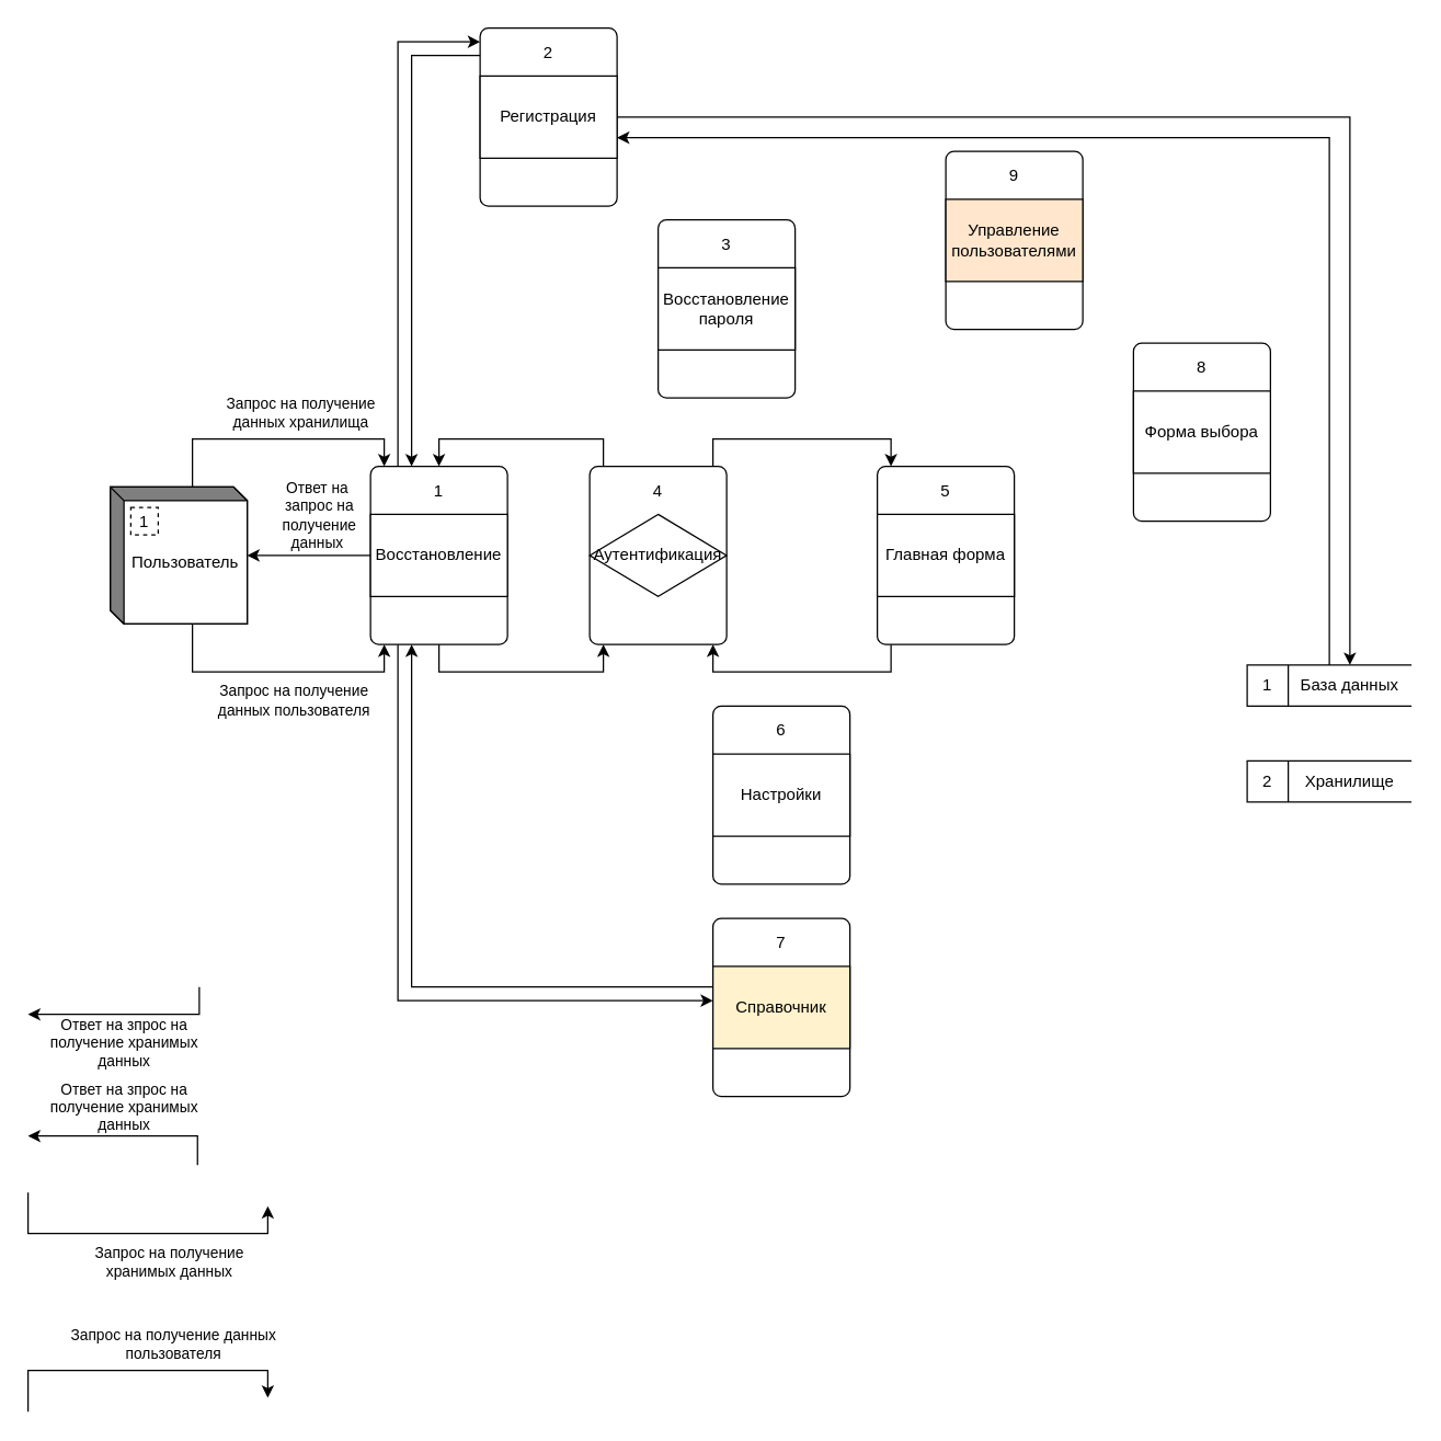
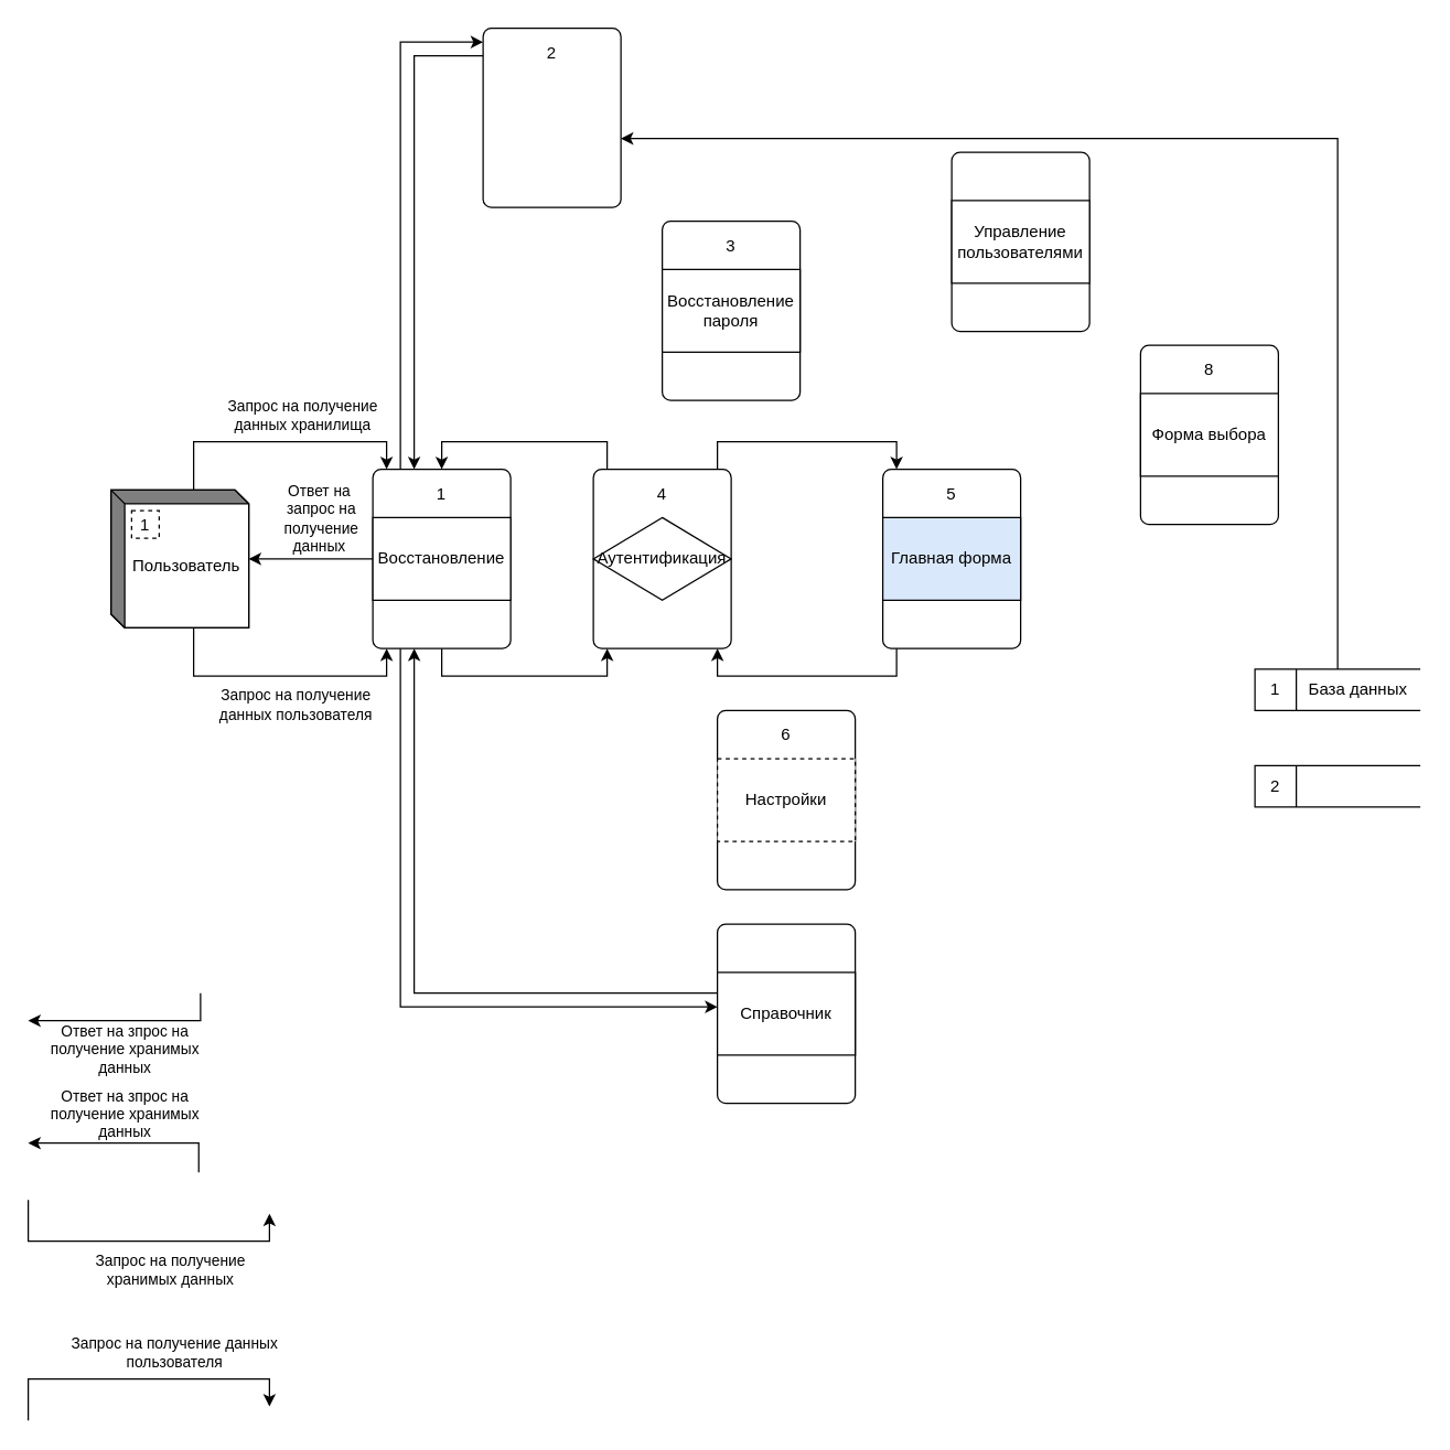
- <mxCell id="31" value="Регистрация" style="rounded=0;whiteSpace=wrap;html=1;" vertex="1" parent="29"><mxGeometry y="35" width="100" height="60" as="geometry" /></mxCell>
- <mxCell id="65" style="edgeStyle=orthogonalEdgeStyle;rounded=0;orthogonalLoop=1;jettySize=auto;html=1;" edge="1" parent="1" source="31" target="22"><mxGeometry relative="1" as="geometry"><mxPoint x="940" y="420" as="targetPoint" /></mxGeometry></mxCell>
- <mxCell id="60" value="9" style="text;html=1;strokeColor=none;fillColor=none;align=center;verticalAlign=middle;whiteSpace=wrap;rounded=0;" vertex="1" parent="57"><mxGeometry width="100" height="35" as="geometry" /></mxCell>
- <mxCell id="59" value="Управление&lt;br&gt;пользователями" style="rounded=0;whiteSpace=wrap;html=1;fillColor=#ffe6cc;" vertex="1" parent="57"><mxGeometry y="35" width="100" height="60" as="geometry" /></mxCell>
+ <mxCell id="59" value="Управление&lt;br&gt;пользователями" style="rounded=0;whiteSpace=wrap;html=1;" vertex="1" parent="57"><mxGeometry y="35" width="100" height="60" as="geometry" /></mxCell>
- <mxCell id="43" value="Главная форма" style="rounded=0;whiteSpace=wrap;html=1;" vertex="1" parent="41"><mxGeometry y="35" width="100" height="60" as="geometry" /></mxCell>
+ <mxCell id="43" value="Главная форма" style="rounded=0;whiteSpace=wrap;html=1;fillColor=#dae8fc;" vertex="1" parent="41"><mxGeometry y="35" width="100" height="60" as="geometry" /></mxCell>
- <mxCell id="26" value="Хранилище" style="text;html=1;strokeColor=none;fillColor=none;align=center;verticalAlign=middle;whiteSpace=wrap;rounded=0;" vertex="1" parent="23"><mxGeometry x="30" width="90" height="30" as="geometry" /></mxCell>
- <mxCell id="47" value="Настройки" style="rounded=0;whiteSpace=wrap;html=1;" vertex="1" parent="45"><mxGeometry y="35" width="100" height="60" as="geometry" /></mxCell>
+ <mxCell id="47" value="Настройки" style="rounded=0;whiteSpace=wrap;html=1;dashed=1;" vertex="1" parent="45"><mxGeometry y="35" width="100" height="60" as="geometry" /></mxCell>
- <mxCell id="52" value="7" style="text;html=1;strokeColor=none;fillColor=none;align=center;verticalAlign=middle;whiteSpace=wrap;rounded=0;" vertex="1" parent="49"><mxGeometry width="100" height="35" as="geometry" /></mxCell>
- <mxCell id="51" value="Справочник" style="rounded=0;whiteSpace=wrap;html=1;fillColor=#fff2cc;" vertex="1" parent="49"><mxGeometry y="35" width="100" height="60" as="geometry" /></mxCell>
+ <mxCell id="51" value="Справочник" style="rounded=0;whiteSpace=wrap;html=1;" vertex="1" parent="49"><mxGeometry y="35" width="100" height="60" as="geometry" /></mxCell>
